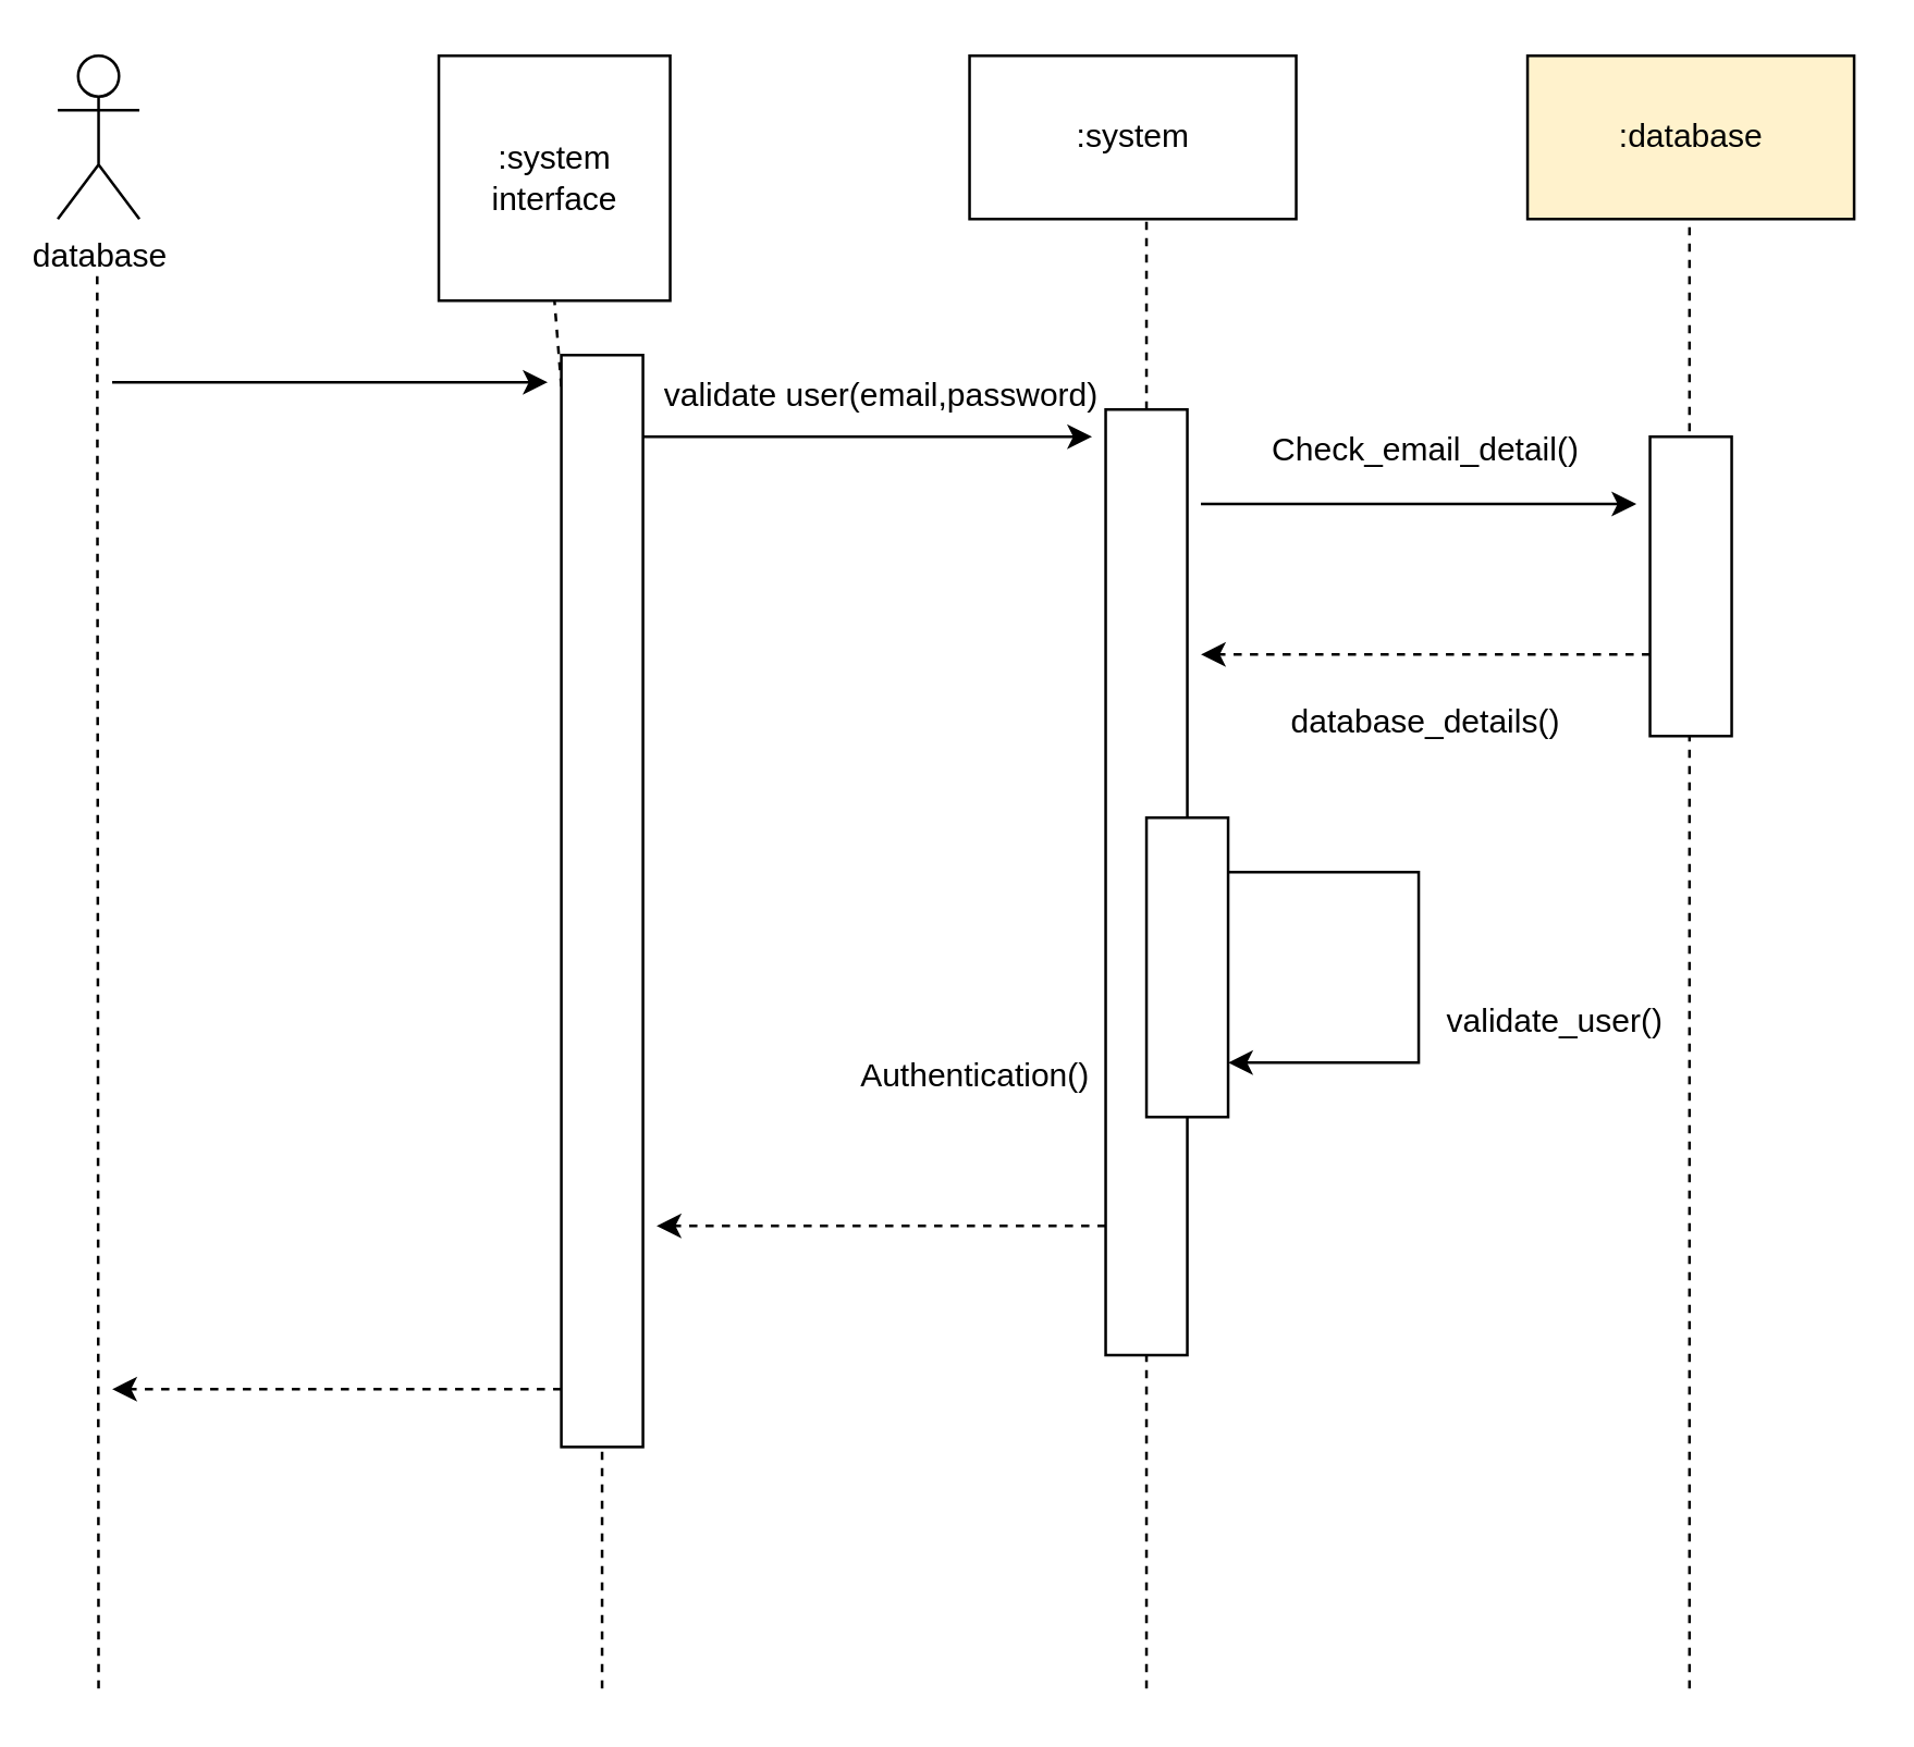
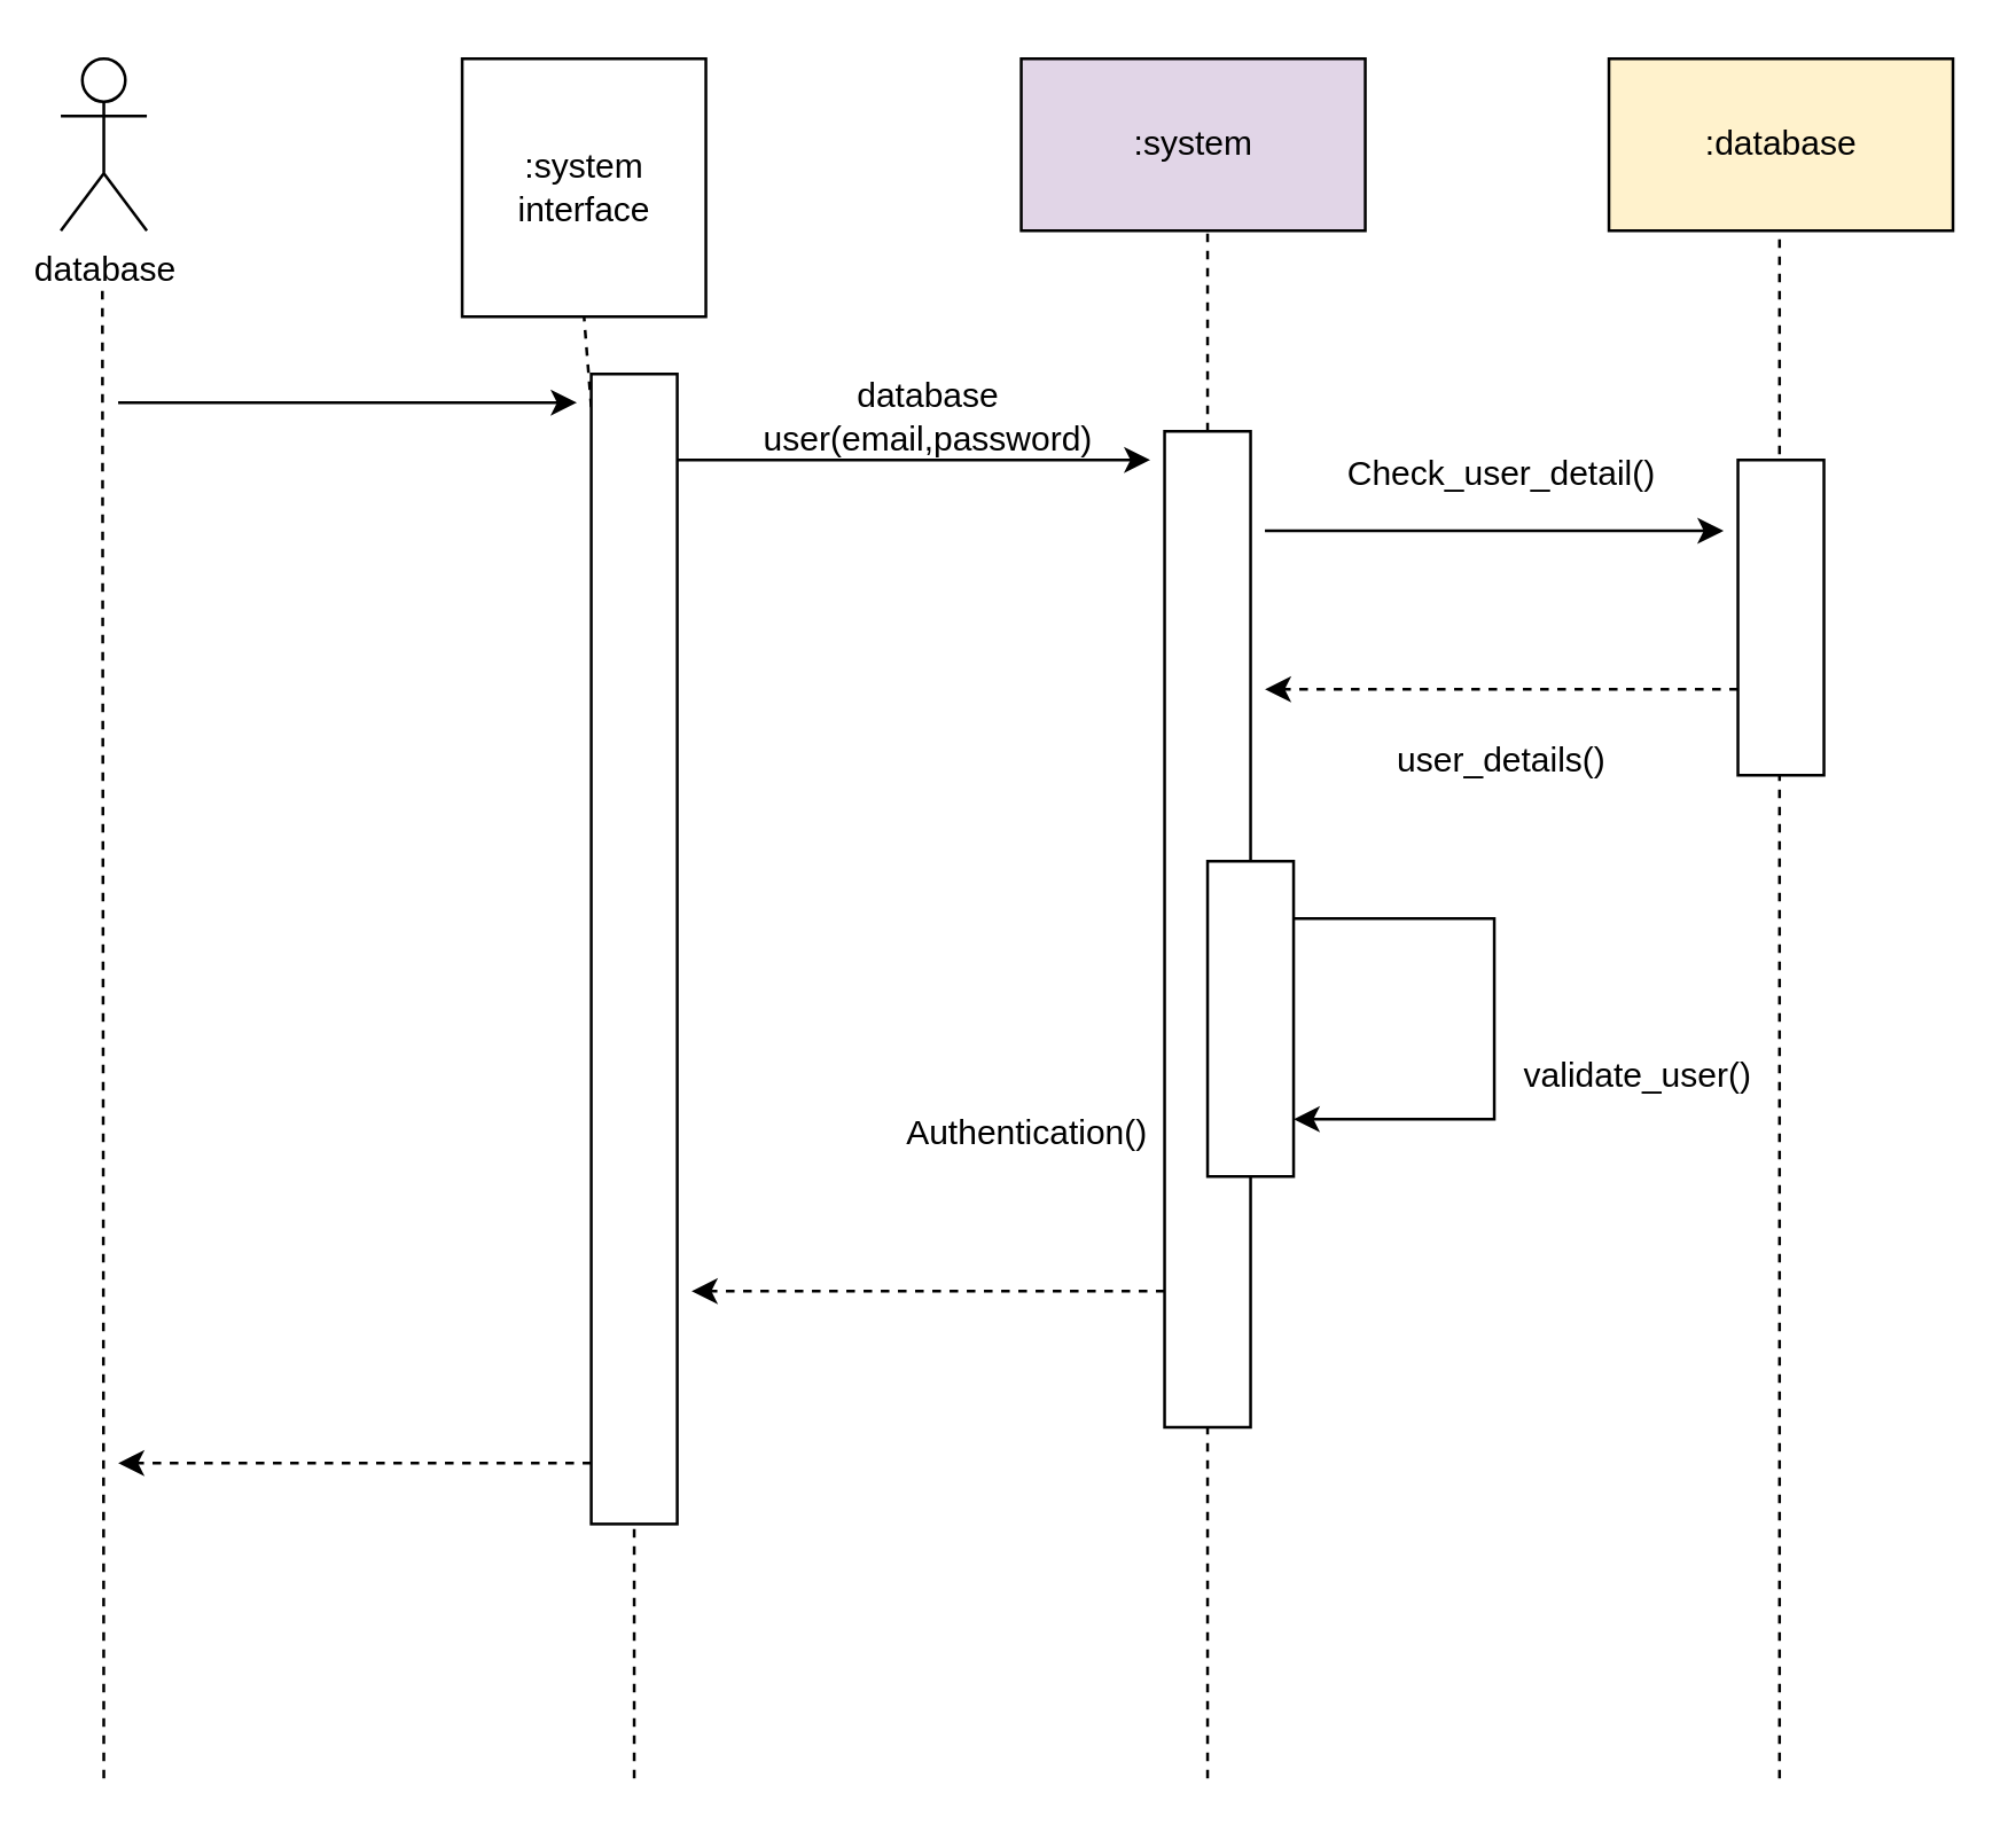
- <mxCell id="4" value=":system" style="rounded=0;whiteSpace=wrap;html=1;" parent="1" vertex="1"><mxGeometry x="355.62" y="20" width="120" height="60" as="geometry" /></mxCell>
+ <mxCell id="4" value=":system" style="rounded=0;whiteSpace=wrap;html=1;fillColor=#e1d5e7;" parent="1" vertex="1"><mxGeometry x="355.62" y="20" width="120" height="60" as="geometry" /></mxCell>
- <mxCell id="16" value="validate user(email,password)" style="text;html=1;strokeColor=none;fillColor=none;align=center;verticalAlign=middle;whiteSpace=wrap;rounded=0;" parent="1" vertex="1"><mxGeometry x="240.62" y="130" width="165" height="30" as="geometry" /></mxCell>
+ <mxCell id="16" value="database user(email,password)" style="text;html=1;strokeColor=none;fillColor=none;align=center;verticalAlign=middle;whiteSpace=wrap;rounded=0;" parent="1" vertex="1"><mxGeometry x="240.62" y="130" width="165" height="30" as="geometry" /></mxCell>
- <mxCell id="19" value="Check_email_detail()" style="text;html=1;strokeColor=none;fillColor=none;align=center;verticalAlign=middle;whiteSpace=wrap;rounded=0;" parent="1" vertex="1"><mxGeometry x="440.62" y="150" width="165" height="30" as="geometry" /></mxCell>
+ <mxCell id="19" value="Check_user_detail()" style="text;html=1;strokeColor=none;fillColor=none;align=center;verticalAlign=middle;whiteSpace=wrap;rounded=0;" parent="1" vertex="1"><mxGeometry x="440.62" y="150" width="165" height="30" as="geometry" /></mxCell>
- <mxCell id="21" value="database_details()" style="text;html=1;strokeColor=none;fillColor=none;align=center;verticalAlign=middle;whiteSpace=wrap;rounded=0;" parent="1" vertex="1"><mxGeometry x="440.62" y="250" width="165" height="30" as="geometry" /></mxCell>
+ <mxCell id="21" value="user_details()" style="text;html=1;strokeColor=none;fillColor=none;align=center;verticalAlign=middle;whiteSpace=wrap;rounded=0;" parent="1" vertex="1"><mxGeometry x="440.62" y="250" width="165" height="30" as="geometry" /></mxCell>
